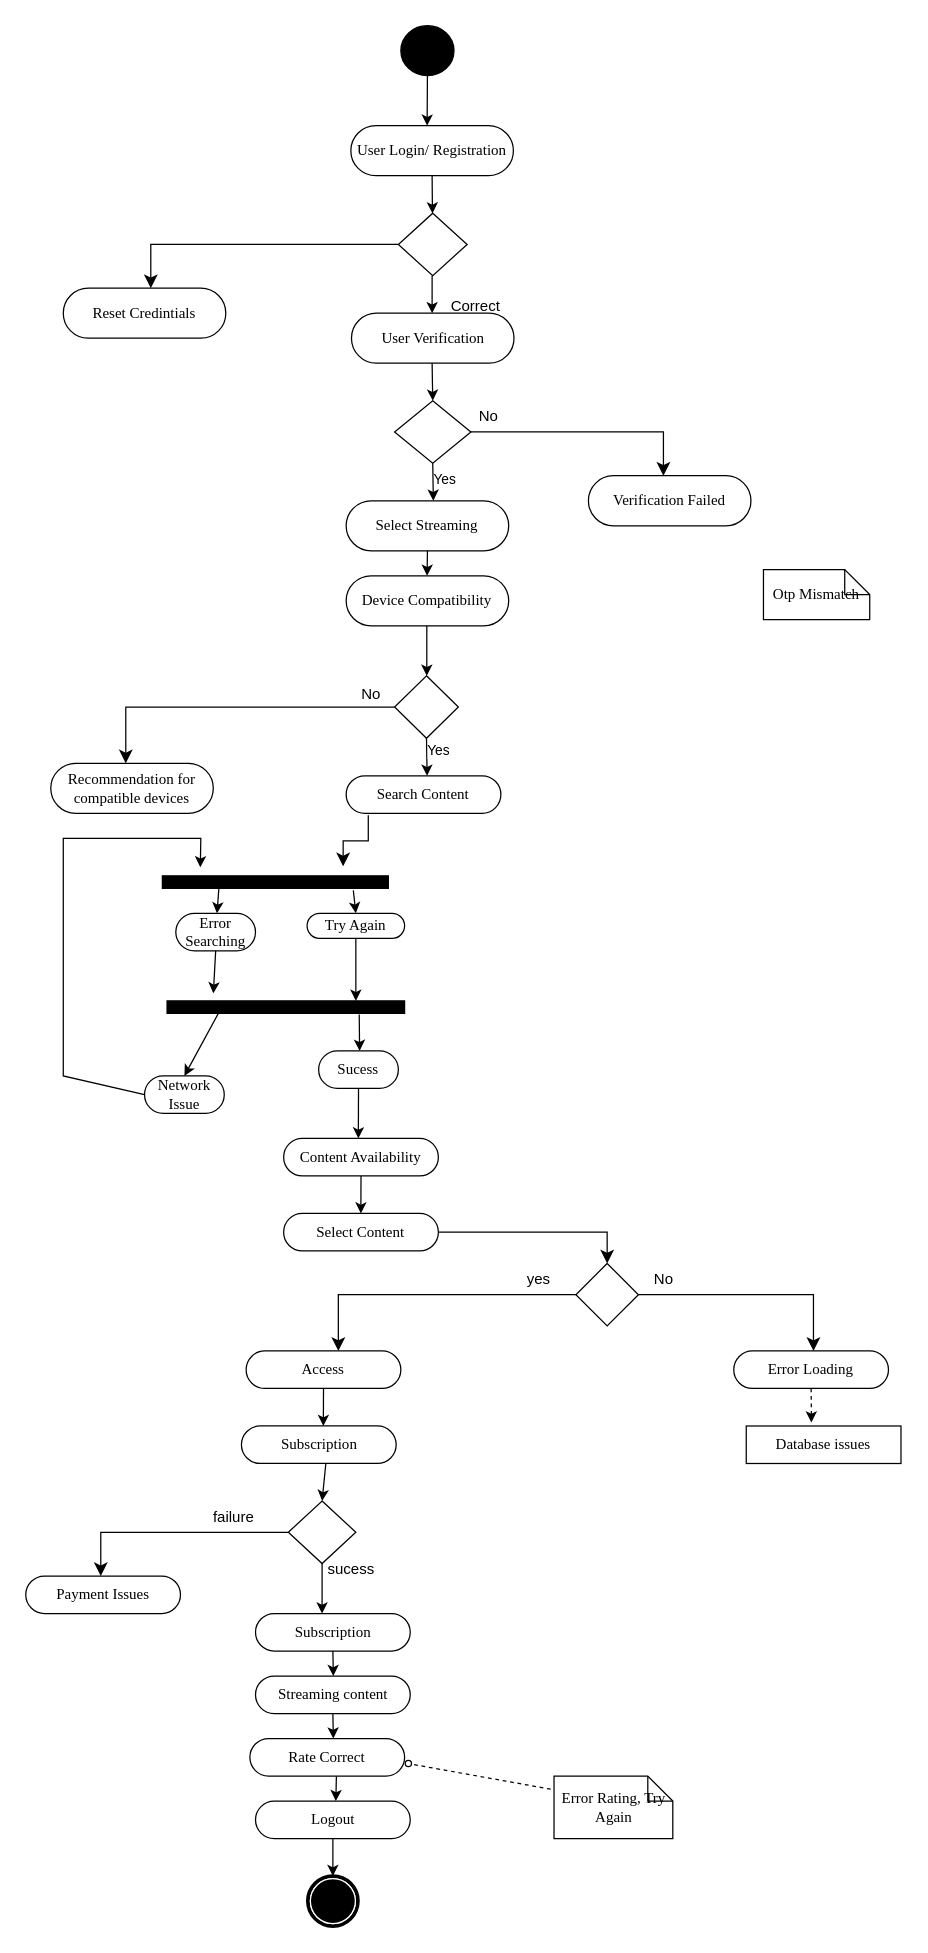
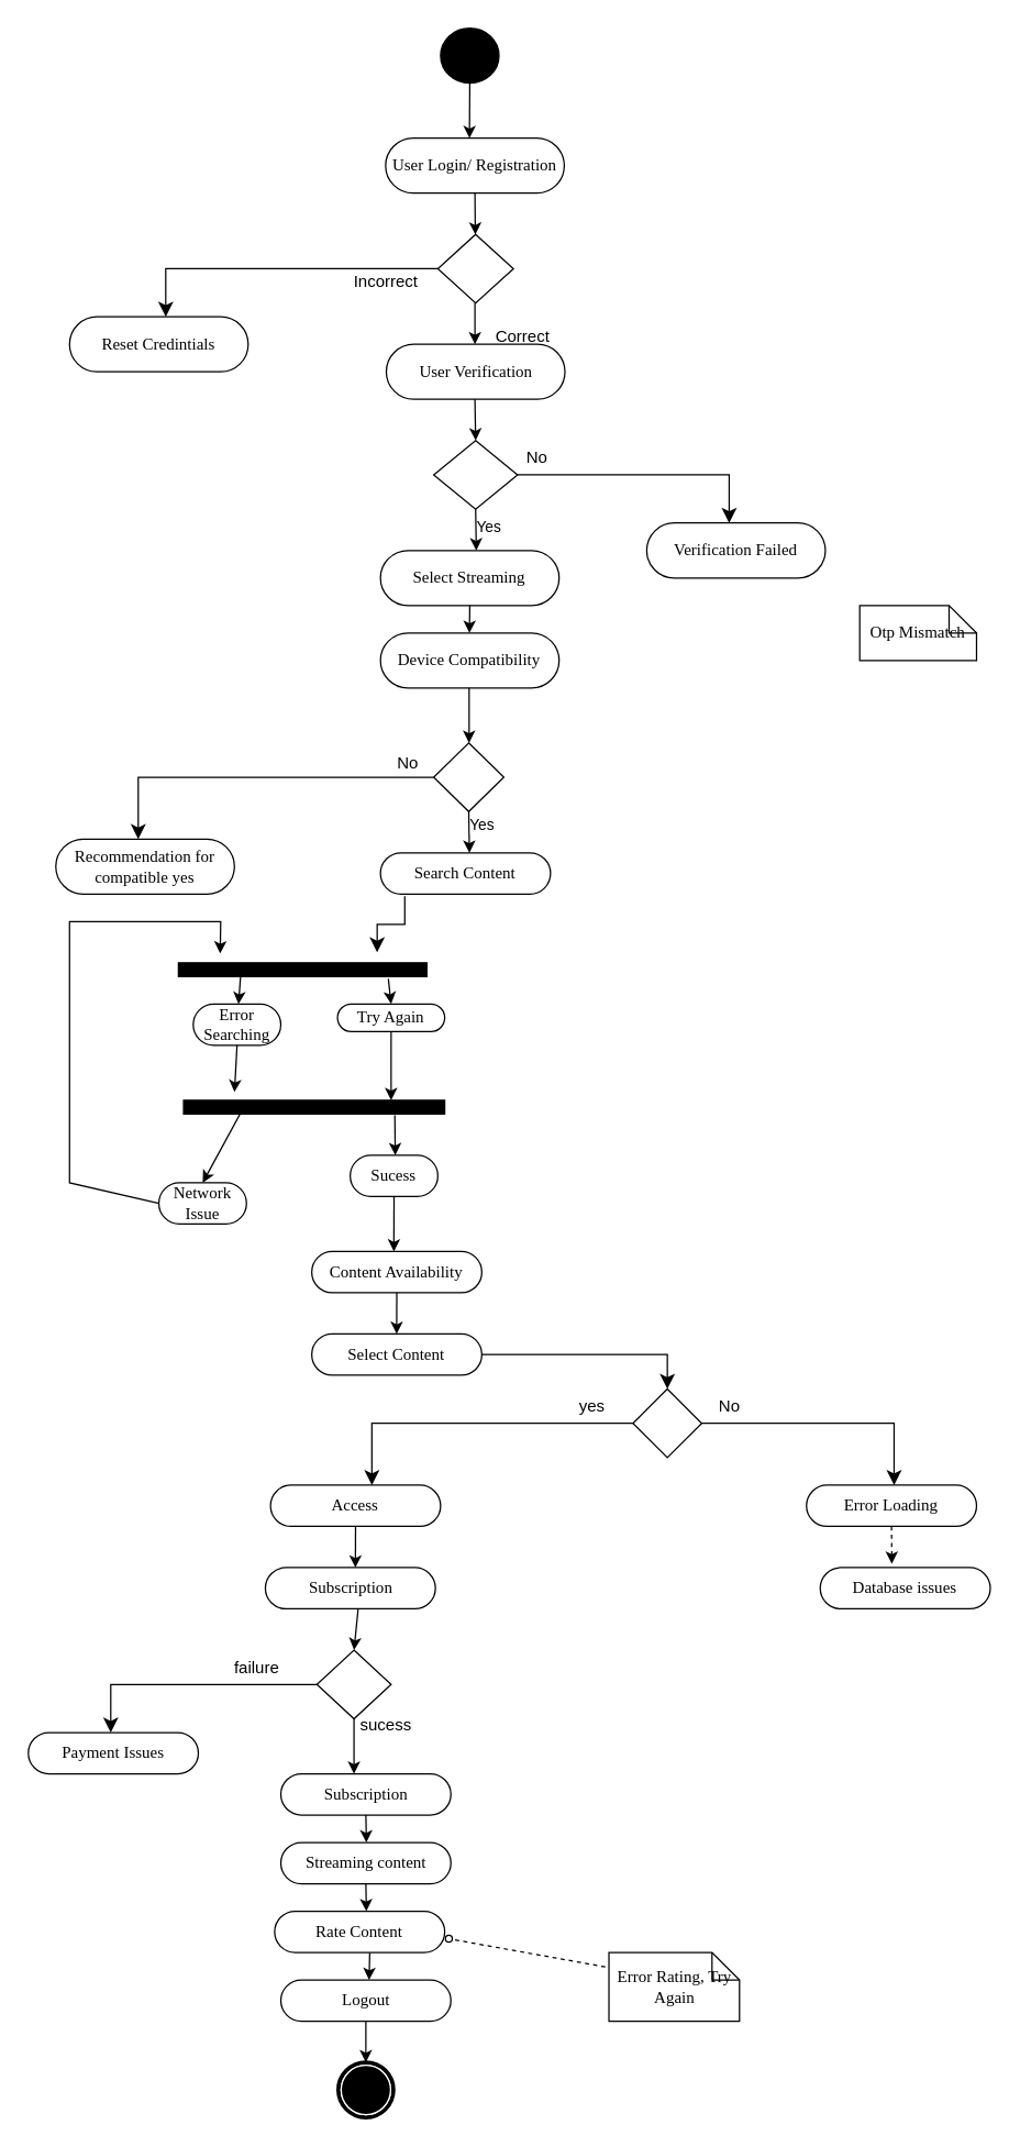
+ <mxCell id="13" value="Incorrect" style="text;html=1;align=center;verticalAlign=middle;resizable=0;points=[];autosize=1;strokeColor=none;fillColor=none;" vertex="1" parent="1"><mxGeometry x="245" y="190" width="70" height="30" as="geometry" /></mxCell>
- <mxCell id="22" value="Otp Mismatch" style="shape=note;whiteSpace=wrap;html=1;rounded=0;shadow=0;comic=0;labelBackgroundColor=none;strokeWidth=1;fontFamily=Verdana;fontSize=12;align=center;size=20;" vertex="1" parent="1"><mxGeometry x="610" y="455" width="85" height="40" as="geometry" /></mxCell>
+ <mxCell id="22" value="Otp Mismatch" style="shape=note;whiteSpace=wrap;html=1;rounded=0;shadow=0;comic=0;labelBackgroundColor=none;strokeWidth=1;fontFamily=Verdana;fontSize=12;align=center;size=20;" vertex="1" parent="1"><mxGeometry x="625" y="440" width="85" height="40" as="geometry" /></mxCell>
- <mxCell id="29" value="Recommendation for compatible devices" style="rounded=1;whiteSpace=wrap;html=1;shadow=0;comic=0;labelBackgroundColor=none;strokeWidth=1;fontFamily=Verdana;fontSize=12;align=center;arcSize=50;" vertex="1" parent="1"><mxGeometry x="40" y="610" width="130" height="40" as="geometry" /></mxCell>
+ <mxCell id="29" value="Recommendation for compatible yes" style="rounded=1;whiteSpace=wrap;html=1;shadow=0;comic=0;labelBackgroundColor=none;strokeWidth=1;fontFamily=Verdana;fontSize=12;align=center;arcSize=50;" vertex="1" parent="1"><mxGeometry x="40" y="610" width="130" height="40" as="geometry" /></mxCell>
- <mxCell id="57" value="Database issues" style="whiteSpace=wrap;html=1;shadow=0;comic=0;labelBackgroundColor=none;strokeWidth=1;fontFamily=Verdana;fontSize=12;align=center;arcSize=50;rounded=0;" vertex="1" parent="1"><mxGeometry x="596.25" y="1140" width="123.75" height="30" as="geometry" /></mxCell>
+ <mxCell id="57" value="Database issues" style="rounded=1;whiteSpace=wrap;html=1;shadow=0;comic=0;labelBackgroundColor=none;strokeWidth=1;fontFamily=Verdana;fontSize=12;align=center;arcSize=50;" vertex="1" parent="1"><mxGeometry x="596.25" y="1140" width="123.75" height="30" as="geometry" /></mxCell>
- <mxCell id="75" value="Rate Correct" style="rounded=1;whiteSpace=wrap;html=1;shadow=0;comic=0;labelBackgroundColor=none;strokeWidth=1;fontFamily=Verdana;fontSize=12;align=center;arcSize=50;" vertex="1" parent="1"><mxGeometry x="199.25" y="1390" width="123.75" height="30" as="geometry" /></mxCell>
+ <mxCell id="75" value="Rate Content" style="rounded=1;whiteSpace=wrap;html=1;shadow=0;comic=0;labelBackgroundColor=none;strokeWidth=1;fontFamily=Verdana;fontSize=12;align=center;arcSize=50;" vertex="1" parent="1"><mxGeometry x="199.25" y="1390" width="123.75" height="30" as="geometry" /></mxCell>
